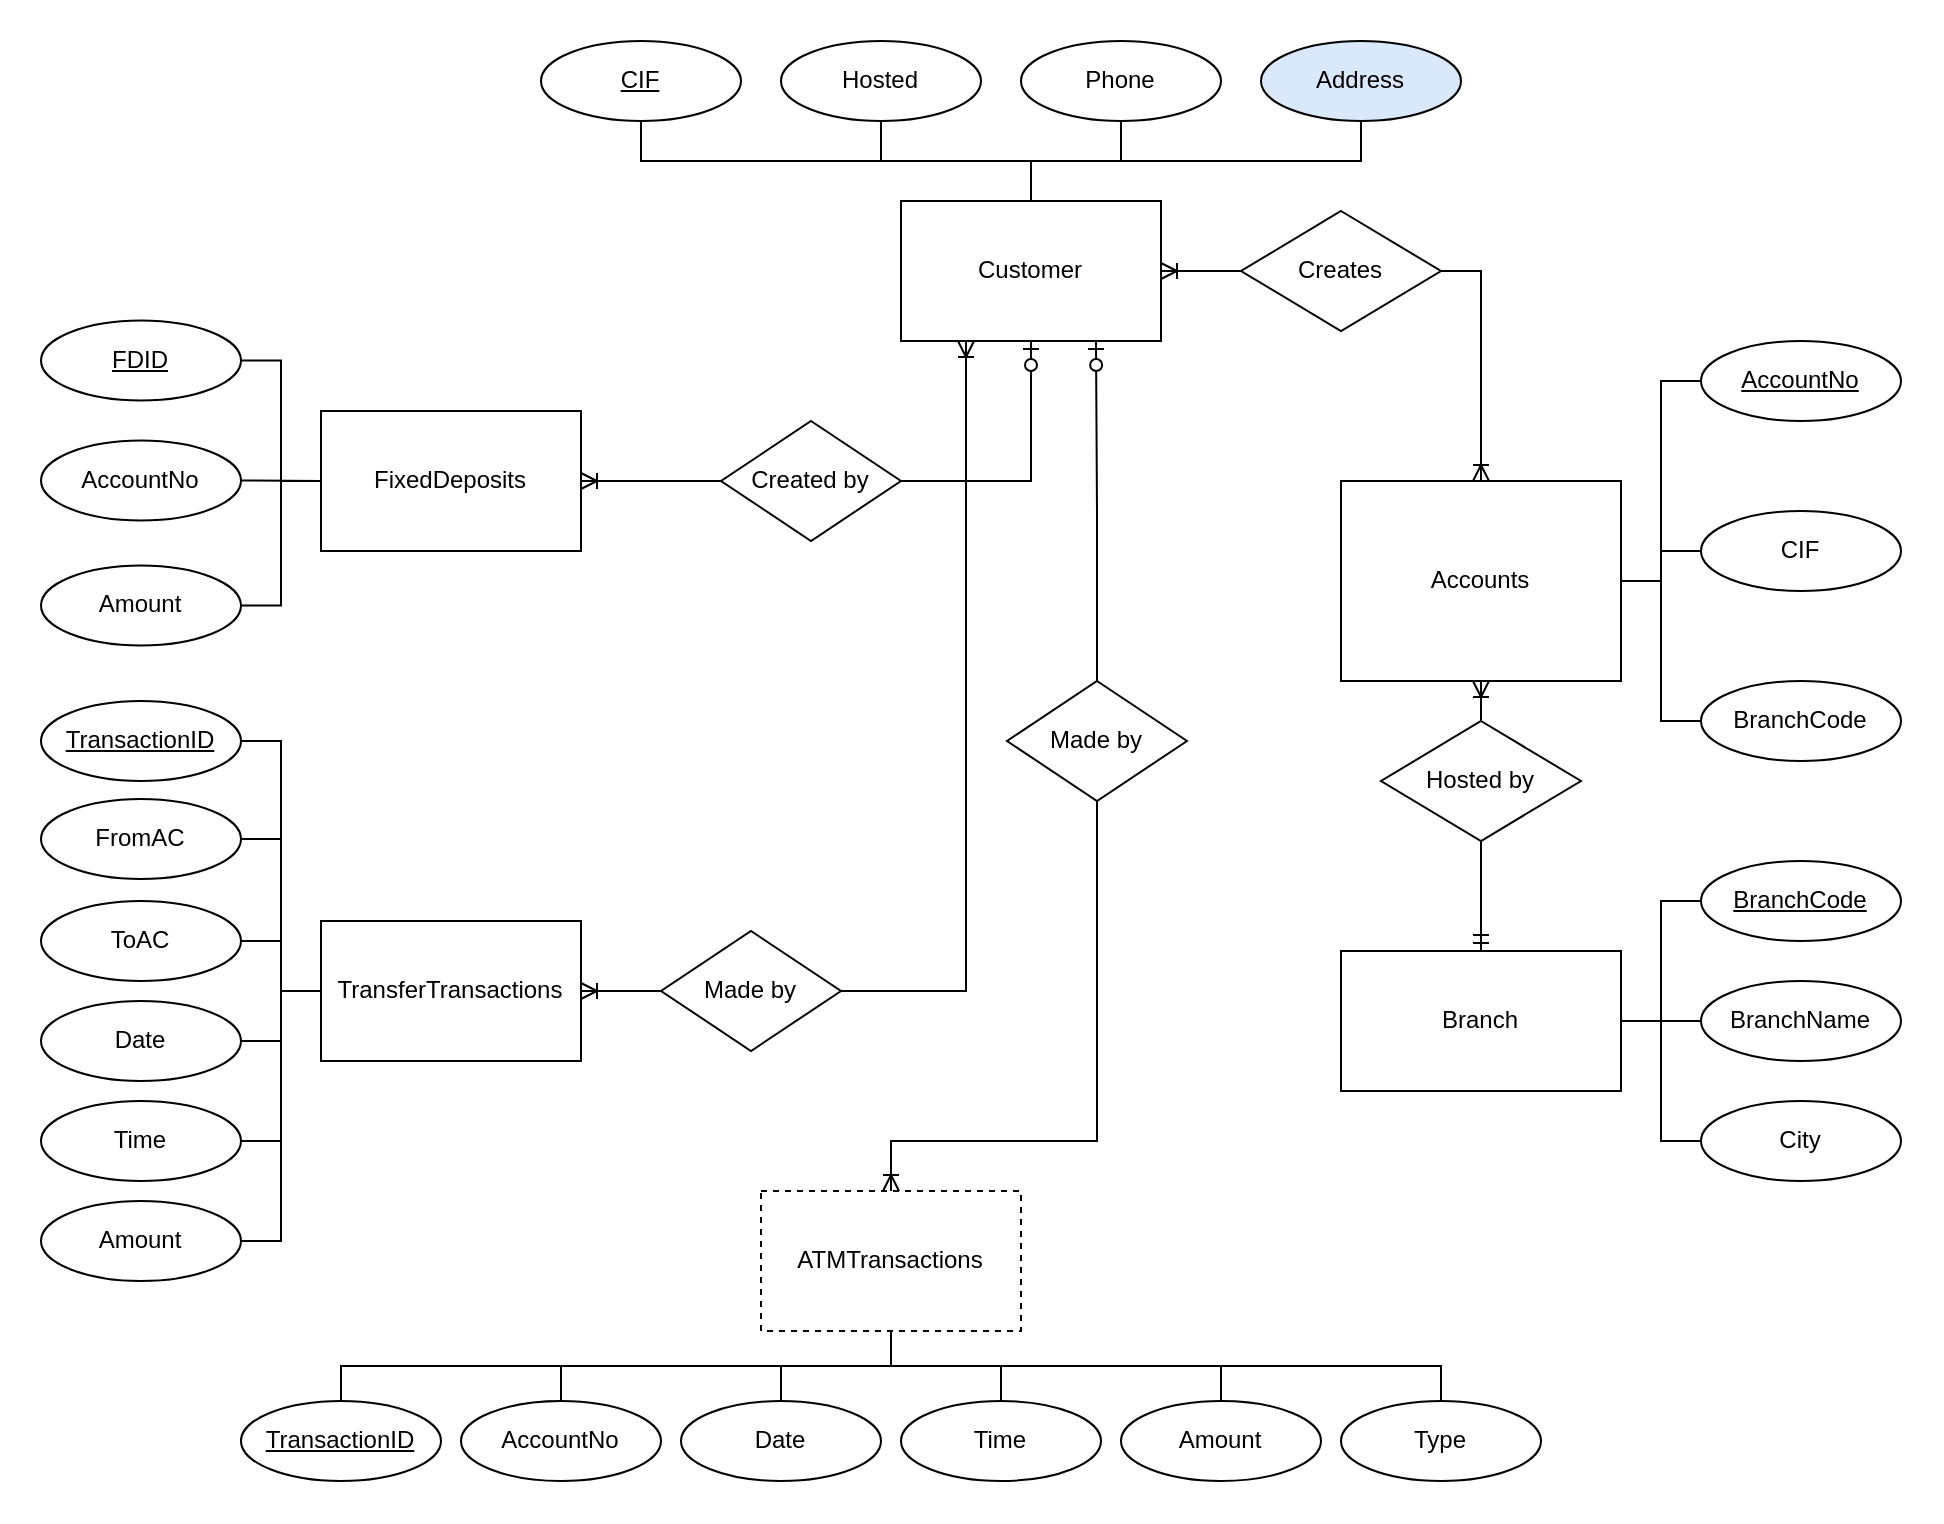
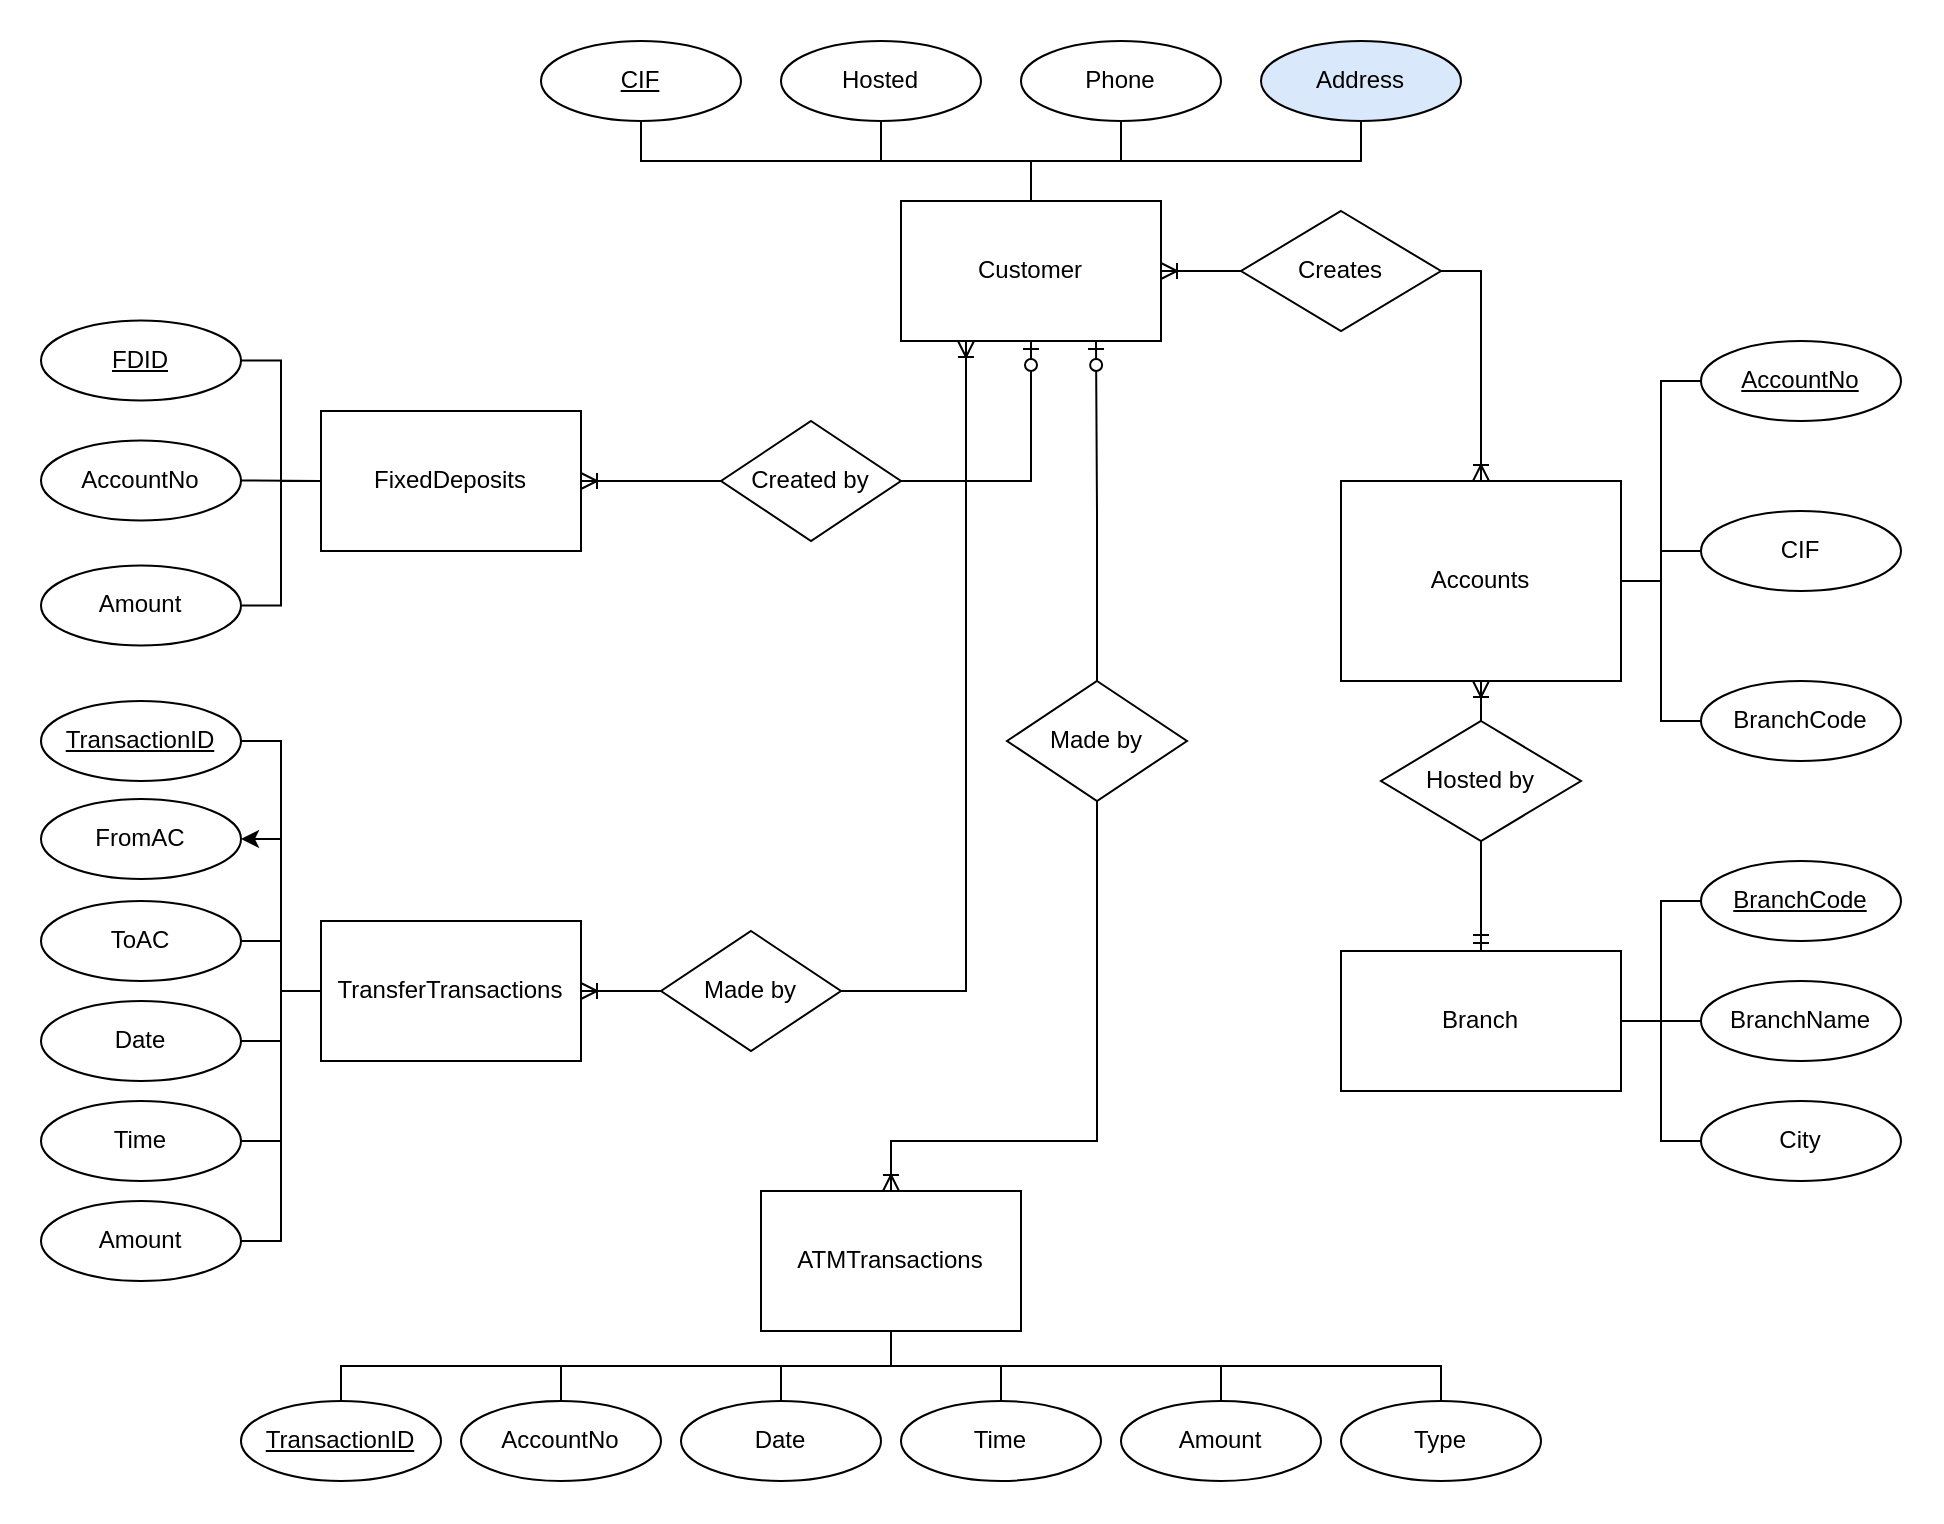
- <mxCell id="41" value="" style="endArrow=none;html=1;rounded=0;entryX=1;entryY=0.5;entryDx=0;entryDy=0;exitX=0;exitY=0.5;exitDx=0;exitDy=0;edgeStyle=orthogonalEdgeStyle;" edge="1" parent="1" source="5" target="35"><mxGeometry width="50" height="50" relative="1" as="geometry"><mxPoint x="190" y="484" as="sourcePoint" /><mxPoint x="130" y="380" as="targetPoint" /></mxGeometry></mxCell>
+ <mxCell id="41" value="" style="endArrow=classic;html=1;rounded=0;entryX=1;entryY=0.5;entryDx=0;entryDy=0;exitX=0;exitY=0.5;exitDx=0;exitDy=0;edgeStyle=orthogonalEdgeStyle;" edge="1" parent="1" source="5" target="35"><mxGeometry width="50" height="50" relative="1" as="geometry"><mxPoint x="190" y="484" as="sourcePoint" /><mxPoint x="130" y="380" as="targetPoint" /></mxGeometry></mxCell>
- <mxCell id="46" value="ATMTransactions" style="whiteSpace=wrap;html=1;align=center;dashed=1;" vertex="1" parent="1"><mxGeometry x="380" y="595" width="130" height="70" as="geometry" /></mxCell>
+ <mxCell id="46" value="ATMTransactions" style="whiteSpace=wrap;html=1;align=center;" vertex="1" parent="1"><mxGeometry x="380" y="595" width="130" height="70" as="geometry" /></mxCell>
